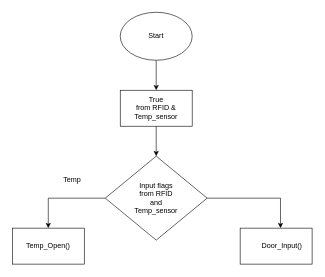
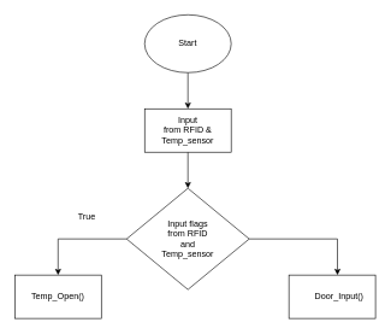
- <mxCell id="7" value="True&lt;br&gt;from RFID &amp;amp; Temp_sensor" style="text;html=1;strokeColor=none;fillColor=none;align=center;verticalAlign=middle;whiteSpace=wrap;rounded=0;" vertex="1" parent="1"><mxGeometry x="240" y="170" width="40" height="20" as="geometry" /></mxCell>
+ <mxCell id="7" value="Input&lt;br&gt;from RFID &amp;amp; Temp_sensor" style="text;html=1;strokeColor=none;fillColor=none;align=center;verticalAlign=middle;whiteSpace=wrap;rounded=0;" vertex="1" parent="1"><mxGeometry x="240" y="170" width="40" height="20" as="geometry" /></mxCell>
- <mxCell id="14" value="Temp" style="text;html=1;strokeColor=none;fillColor=none;align=center;verticalAlign=middle;whiteSpace=wrap;rounded=0;" vertex="1" parent="1"><mxGeometry x="100" y="290" width="40" height="20" as="geometry" /></mxCell>
+ <mxCell id="14" value="True" style="text;html=1;strokeColor=none;fillColor=none;align=center;verticalAlign=middle;whiteSpace=wrap;rounded=0;" vertex="1" parent="1"><mxGeometry x="100" y="290" width="40" height="20" as="geometry" /></mxCell>
